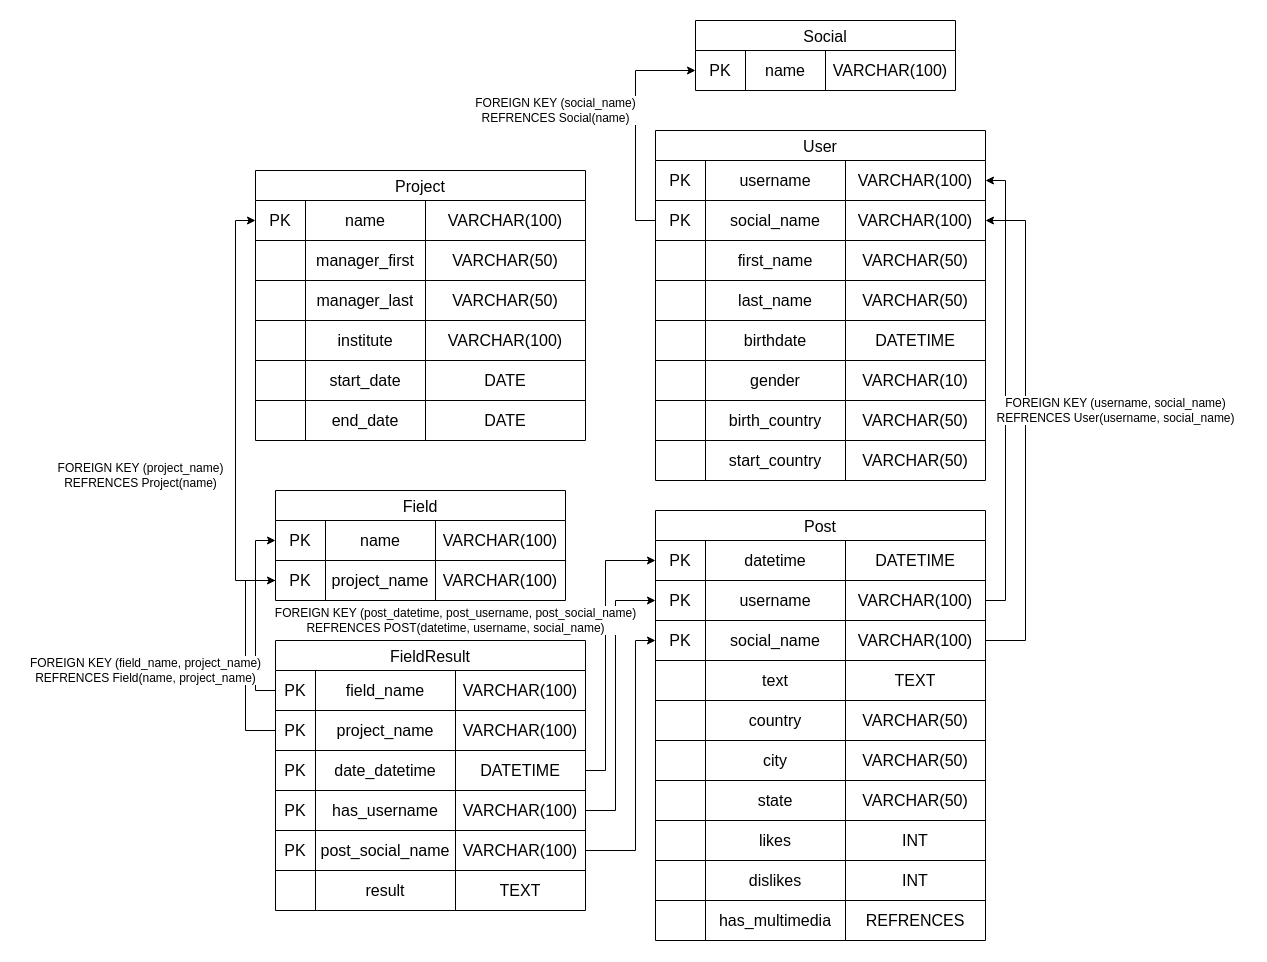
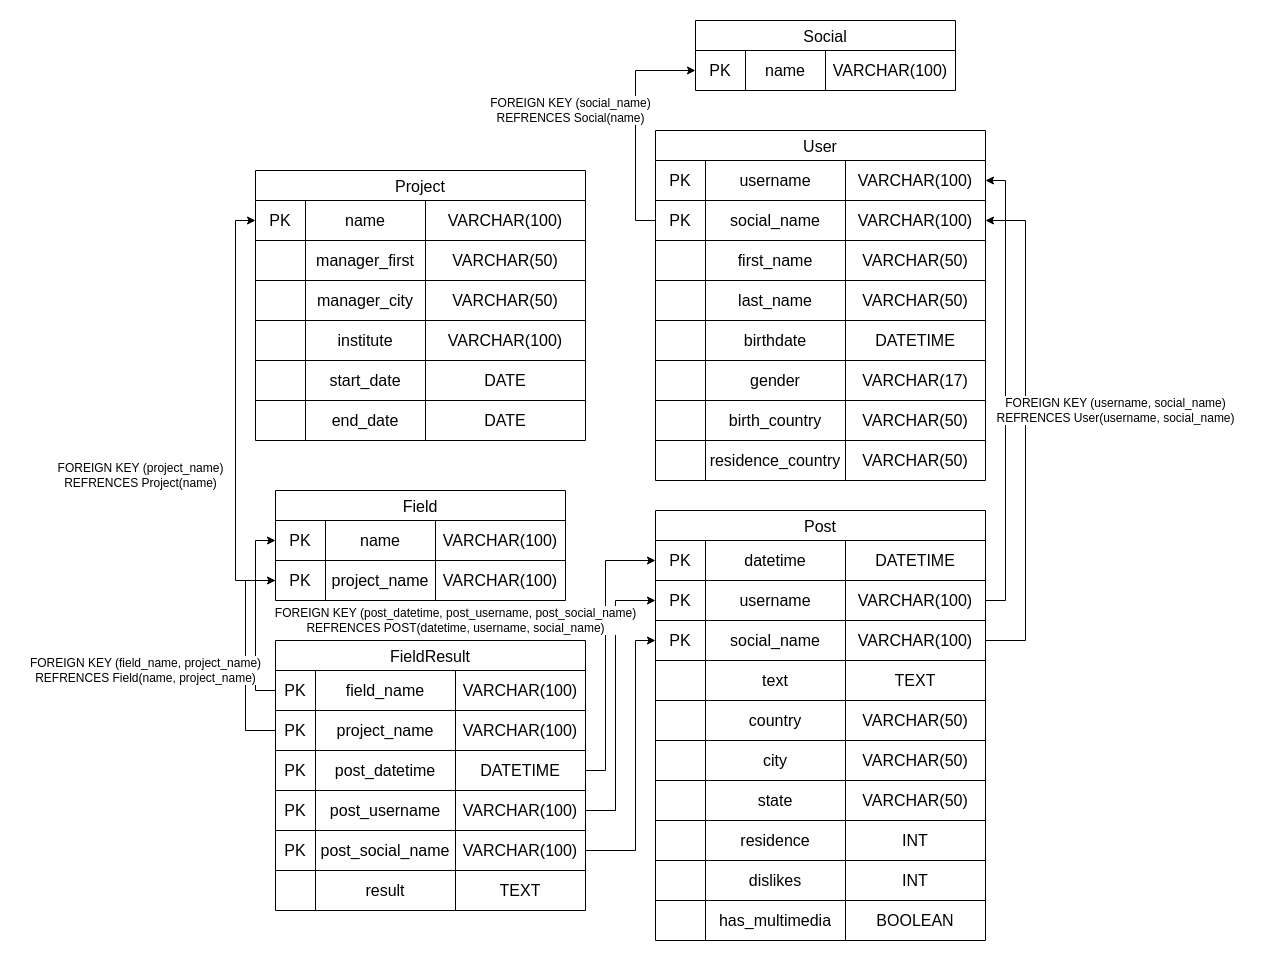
- <mxCell id="153" value="FOREIGN KEY (social_name)&lt;div&gt;REFRENCES Social(name)&lt;/div&gt;" style="text;html=1;align=center;verticalAlign=middle;resizable=0;points=[];autosize=1;strokeColor=none;fillColor=none;labelBackgroundColor=default;" vertex="1" parent="1"><mxGeometry x="465" y="90" width="180" height="40" as="geometry" /></mxCell>
+ <mxCell id="153" value="FOREIGN KEY (social_name)&lt;div&gt;REFRENCES Social(name)&lt;/div&gt;" style="text;html=1;align=center;verticalAlign=middle;resizable=0;points=[];autosize=1;strokeColor=none;fillColor=none;labelBackgroundColor=default;" vertex="1" parent="1"><mxGeometry x="480" y="90" width="180" height="40" as="geometry" /></mxCell>
- <mxCell id="18" value="manager_last" style="shape=partialRectangle;html=1;whiteSpace=wrap;connectable=0;strokeColor=inherit;overflow=hidden;fillColor=none;top=0;left=0;bottom=0;right=0;pointerEvents=1;fontSize=16;" vertex="1" parent="16"><mxGeometry x="50" width="120" height="40" as="geometry"><mxRectangle width="120" height="40" as="alternateBounds" /></mxGeometry></mxCell>
+ <mxCell id="18" value="manager_city" style="shape=partialRectangle;html=1;whiteSpace=wrap;connectable=0;strokeColor=inherit;overflow=hidden;fillColor=none;top=0;left=0;bottom=0;right=0;pointerEvents=1;fontSize=16;" vertex="1" parent="16"><mxGeometry x="50" width="120" height="40" as="geometry"><mxRectangle width="120" height="40" as="alternateBounds" /></mxGeometry></mxCell>
- <mxCell id="56" value="VARCHAR(10)" style="shape=partialRectangle;html=1;whiteSpace=wrap;connectable=0;strokeColor=inherit;overflow=hidden;fillColor=none;top=0;left=0;bottom=0;right=0;pointerEvents=1;fontSize=16;" vertex="1" parent="53"><mxGeometry x="190" width="140" height="40" as="geometry"><mxRectangle width="140" height="40" as="alternateBounds" /></mxGeometry></mxCell>
+ <mxCell id="56" value="VARCHAR(17)" style="shape=partialRectangle;html=1;whiteSpace=wrap;connectable=0;strokeColor=inherit;overflow=hidden;fillColor=none;top=0;left=0;bottom=0;right=0;pointerEvents=1;fontSize=16;" vertex="1" parent="53"><mxGeometry x="190" width="140" height="40" as="geometry"><mxRectangle width="140" height="40" as="alternateBounds" /></mxGeometry></mxCell>
- <mxCell id="63" value="start_country" style="shape=partialRectangle;html=1;whiteSpace=wrap;connectable=0;strokeColor=inherit;overflow=hidden;fillColor=none;top=0;left=0;bottom=0;right=0;pointerEvents=1;fontSize=16;" vertex="1" parent="61"><mxGeometry x="50" width="140" height="40" as="geometry"><mxRectangle width="140" height="40" as="alternateBounds" /></mxGeometry></mxCell>
+ <mxCell id="63" value="residence_country" style="shape=partialRectangle;html=1;whiteSpace=wrap;connectable=0;strokeColor=inherit;overflow=hidden;fillColor=none;top=0;left=0;bottom=0;right=0;pointerEvents=1;fontSize=16;" vertex="1" parent="61"><mxGeometry x="50" width="140" height="40" as="geometry"><mxRectangle width="140" height="40" as="alternateBounds" /></mxGeometry></mxCell>
- <mxCell id="130" value="date_datetime" style="shape=partialRectangle;html=1;whiteSpace=wrap;connectable=0;strokeColor=inherit;overflow=hidden;fillColor=none;top=0;left=0;bottom=0;right=0;pointerEvents=1;fontSize=16;" vertex="1" parent="128"><mxGeometry x="40" width="140" height="40" as="geometry"><mxRectangle width="140" height="40" as="alternateBounds" /></mxGeometry></mxCell>
+ <mxCell id="130" value="post_datetime" style="shape=partialRectangle;html=1;whiteSpace=wrap;connectable=0;strokeColor=inherit;overflow=hidden;fillColor=none;top=0;left=0;bottom=0;right=0;pointerEvents=1;fontSize=16;" vertex="1" parent="128"><mxGeometry x="40" width="140" height="40" as="geometry"><mxRectangle width="140" height="40" as="alternateBounds" /></mxGeometry></mxCell>
- <mxCell id="134" value="has_username" style="shape=partialRectangle;html=1;whiteSpace=wrap;connectable=0;strokeColor=inherit;overflow=hidden;fillColor=none;top=0;left=0;bottom=0;right=0;pointerEvents=1;fontSize=16;" vertex="1" parent="132"><mxGeometry x="40" width="140" height="40" as="geometry"><mxRectangle width="140" height="40" as="alternateBounds" /></mxGeometry></mxCell>
+ <mxCell id="134" value="post_username" style="shape=partialRectangle;html=1;whiteSpace=wrap;connectable=0;strokeColor=inherit;overflow=hidden;fillColor=none;top=0;left=0;bottom=0;right=0;pointerEvents=1;fontSize=16;" vertex="1" parent="132"><mxGeometry x="40" width="140" height="40" as="geometry"><mxRectangle width="140" height="40" as="alternateBounds" /></mxGeometry></mxCell>
- <mxCell id="105" value="likes" style="shape=partialRectangle;html=1;whiteSpace=wrap;connectable=0;strokeColor=inherit;overflow=hidden;fillColor=none;top=0;left=0;bottom=0;right=0;pointerEvents=1;fontSize=16;" vertex="1" parent="103"><mxGeometry x="50" width="140" height="40" as="geometry"><mxRectangle width="140" height="40" as="alternateBounds" /></mxGeometry></mxCell>
+ <mxCell id="105" value="residence" style="shape=partialRectangle;html=1;whiteSpace=wrap;connectable=0;strokeColor=inherit;overflow=hidden;fillColor=none;top=0;left=0;bottom=0;right=0;pointerEvents=1;fontSize=16;" vertex="1" parent="103"><mxGeometry x="50" width="140" height="40" as="geometry"><mxRectangle width="140" height="40" as="alternateBounds" /></mxGeometry></mxCell>
- <mxCell id="114" value="REFRENCES" style="shape=partialRectangle;html=1;whiteSpace=wrap;connectable=0;strokeColor=inherit;overflow=hidden;fillColor=none;top=0;left=0;bottom=0;right=0;pointerEvents=1;fontSize=16;" vertex="1" parent="111"><mxGeometry x="190" width="140" height="40" as="geometry"><mxRectangle width="140" height="40" as="alternateBounds" /></mxGeometry></mxCell>
+ <mxCell id="114" value="BOOLEAN" style="shape=partialRectangle;html=1;whiteSpace=wrap;connectable=0;strokeColor=inherit;overflow=hidden;fillColor=none;top=0;left=0;bottom=0;right=0;pointerEvents=1;fontSize=16;" vertex="1" parent="111"><mxGeometry x="190" width="140" height="40" as="geometry"><mxRectangle width="140" height="40" as="alternateBounds" /></mxGeometry></mxCell>
